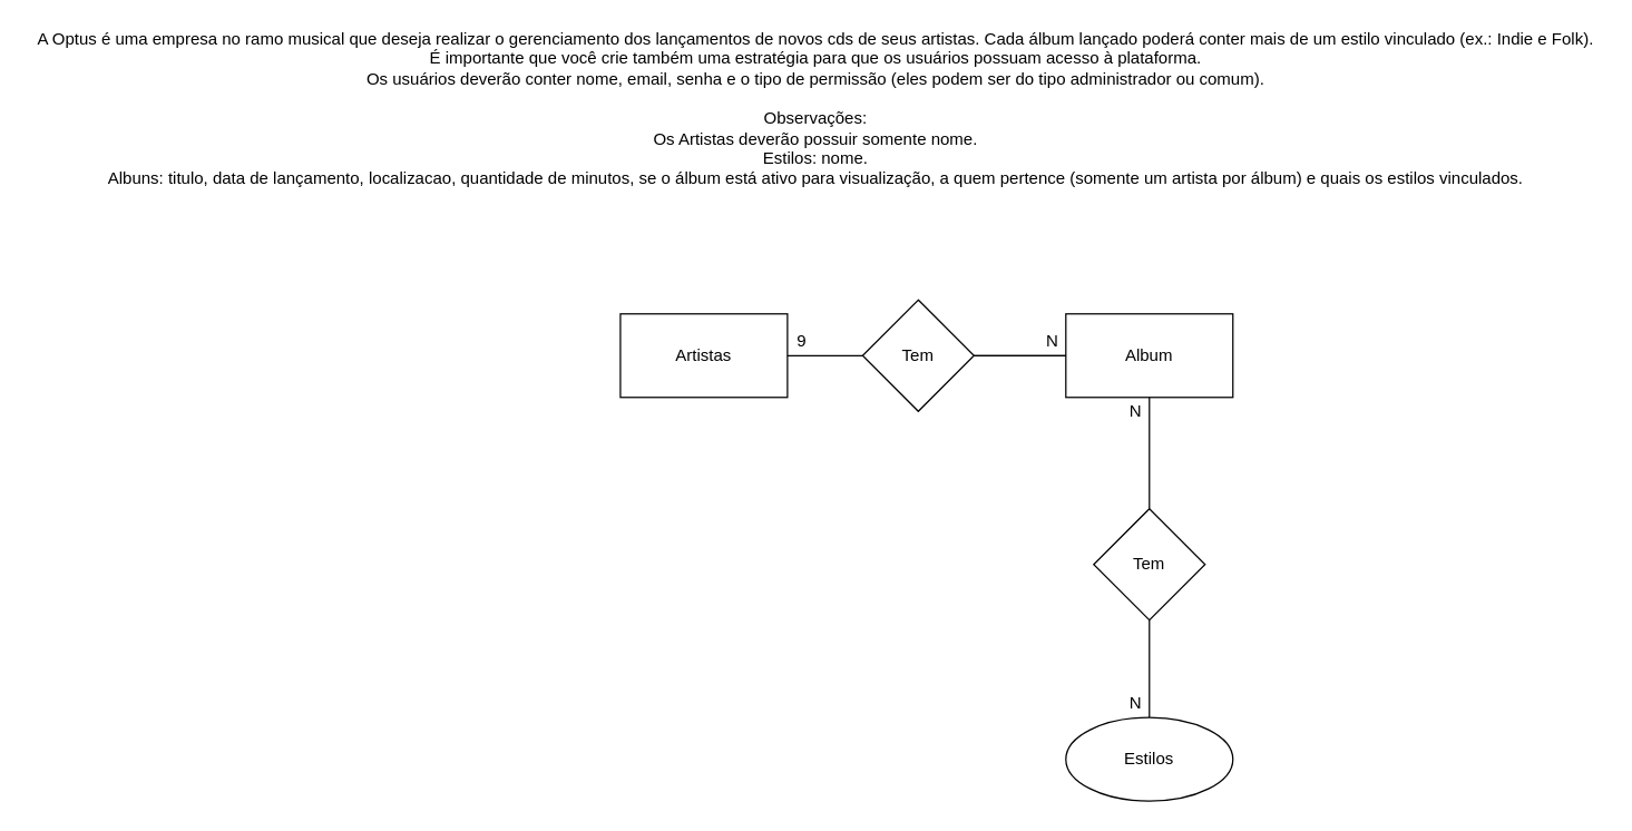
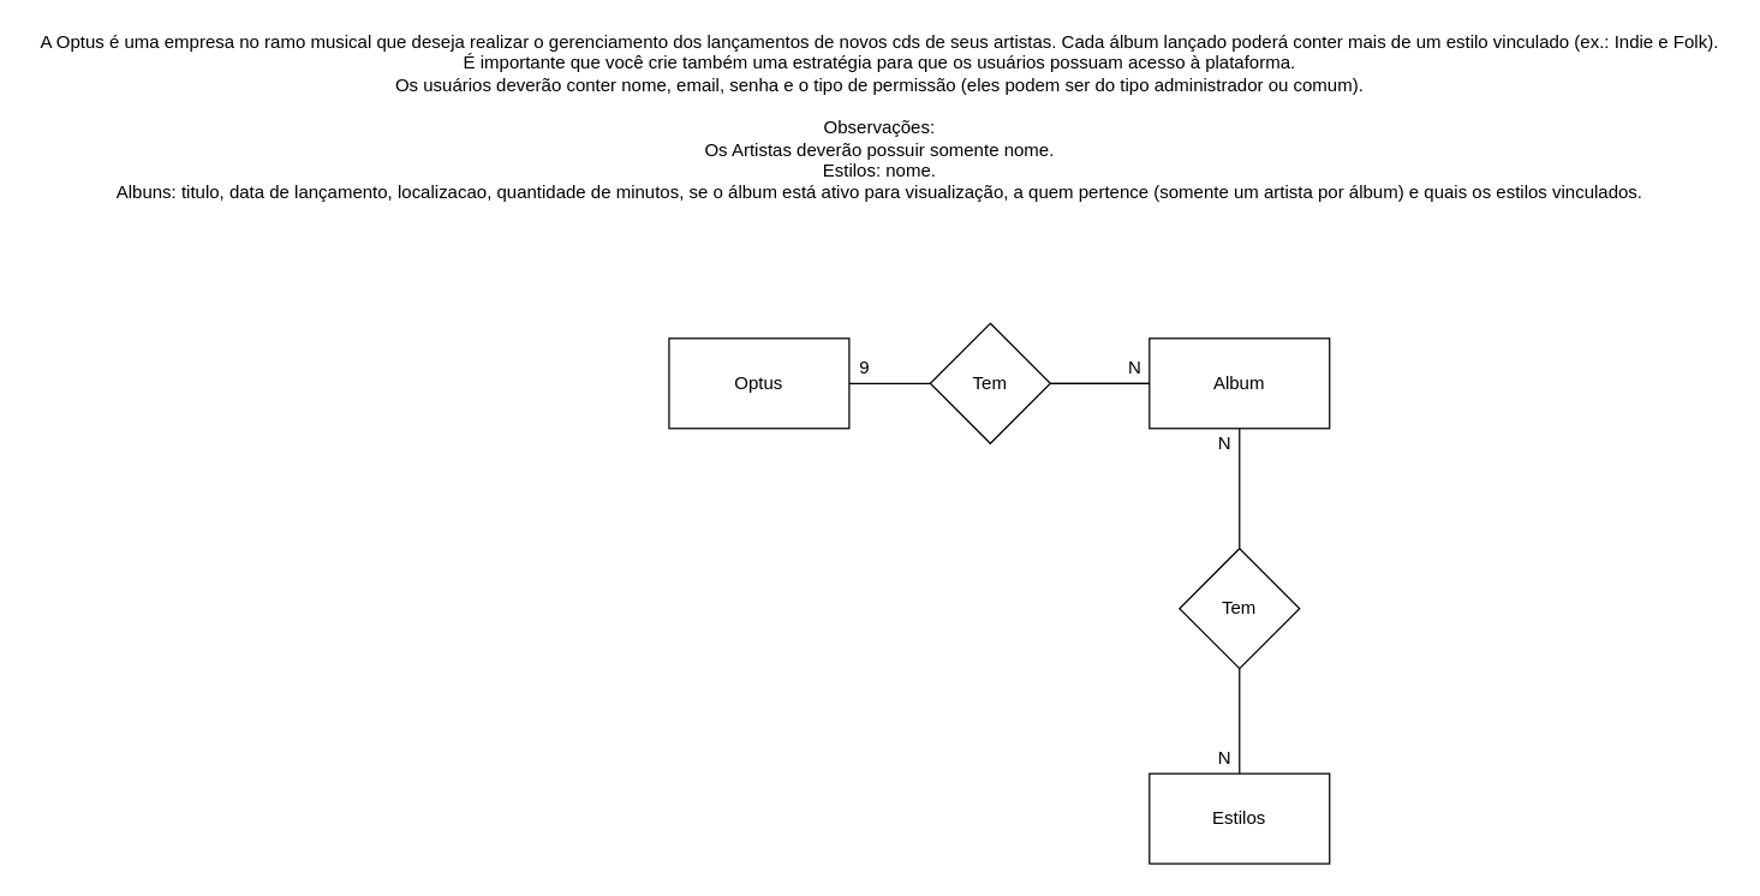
- <mxCell id="5" value="Artistas" style="whiteSpace=wrap;html=1;" vertex="1" parent="1"><mxGeometry x="445" y="225" width="120" height="60" as="geometry" /></mxCell>
+ <mxCell id="5" value="Optus" style="whiteSpace=wrap;html=1;" vertex="1" parent="1"><mxGeometry x="445" y="225" width="120" height="60" as="geometry" /></mxCell>
- <mxCell id="7" value="Estilos" style="ellipse;whiteSpace=wrap;html=1;" vertex="1" parent="1"><mxGeometry x="765" y="515" width="120" height="60" as="geometry" /></mxCell>
+ <mxCell id="7" value="Estilos" style="whiteSpace=wrap;html=1;" vertex="1" parent="1"><mxGeometry x="765" y="515" width="120" height="60" as="geometry" /></mxCell>
